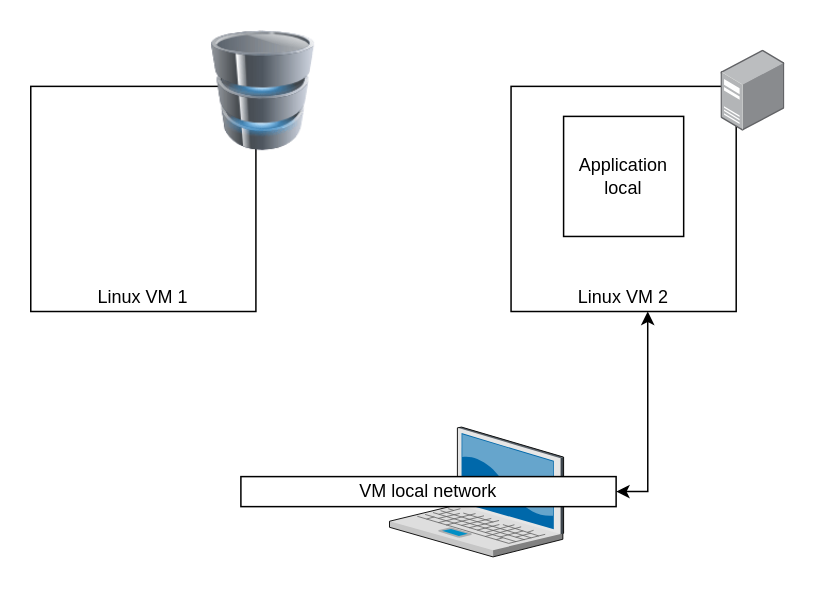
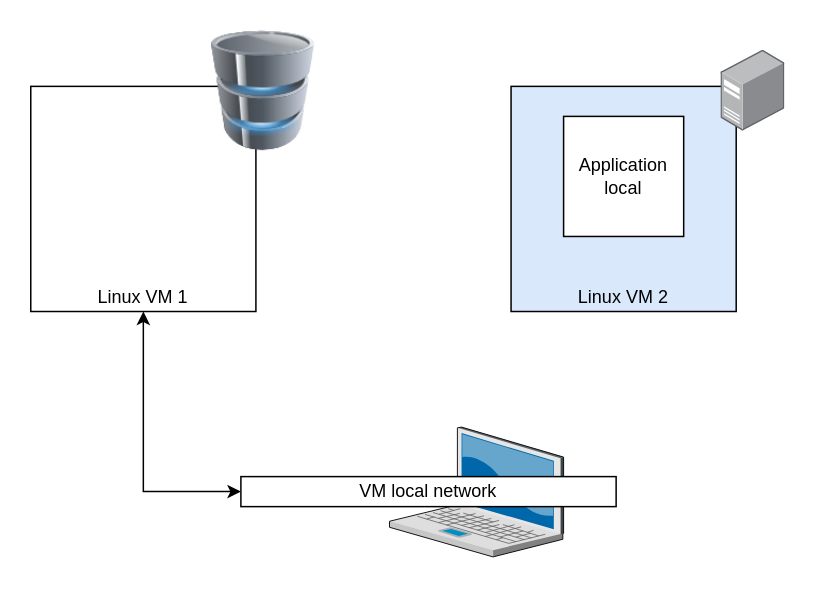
- <mxCell id="4" value="Linux VM 2" style="whiteSpace=wrap;html=1;aspect=fixed;verticalAlign=bottom;" vertex="1" parent="1"><mxGeometry x="340" y="57" width="150" height="150" as="geometry" /></mxCell>
+ <mxCell id="4" value="Linux VM 2" style="whiteSpace=wrap;html=1;aspect=fixed;verticalAlign=bottom;fillColor=#dae8fc;" vertex="1" parent="1"><mxGeometry x="340" y="57" width="150" height="150" as="geometry" /></mxCell>
- <mxCell id="10" style="edgeStyle=orthogonalEdgeStyle;rounded=0;orthogonalLoop=1;jettySize=auto;html=1;exitX=1;exitY=0.5;exitDx=0;exitDy=0;entryX=0.607;entryY=1;entryDx=0;entryDy=0;startArrow=classic;startFill=1;entryPerimeter=0;" edge="1" parent="1" source="9" target="4"><mxGeometry relative="1" as="geometry"><mxPoint x="533.8" y="327" as="sourcePoint" /><mxPoint x="468.8" y="207" as="targetPoint" /></mxGeometry></mxCell>
+ <mxCell id="8" style="edgeStyle=orthogonalEdgeStyle;rounded=0;orthogonalLoop=1;jettySize=auto;html=1;exitX=0;exitY=0.5;exitDx=0;exitDy=0;entryX=0.5;entryY=1;entryDx=0;entryDy=0;startArrow=classic;startFill=1;" edge="1" parent="1" source="9" target="3"><mxGeometry relative="1" as="geometry" /></mxCell>
